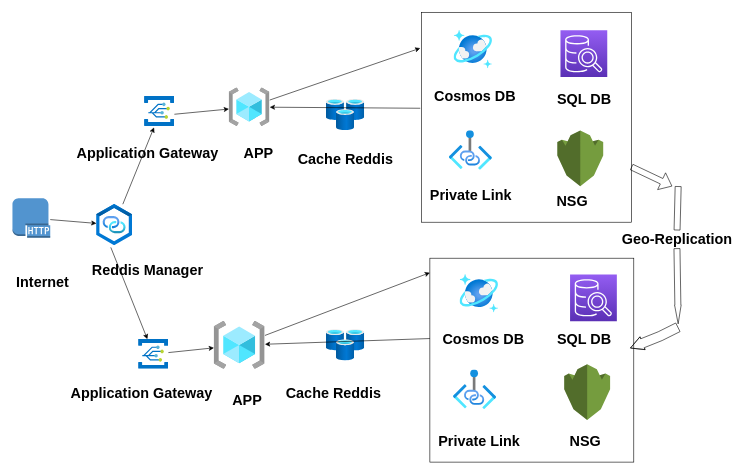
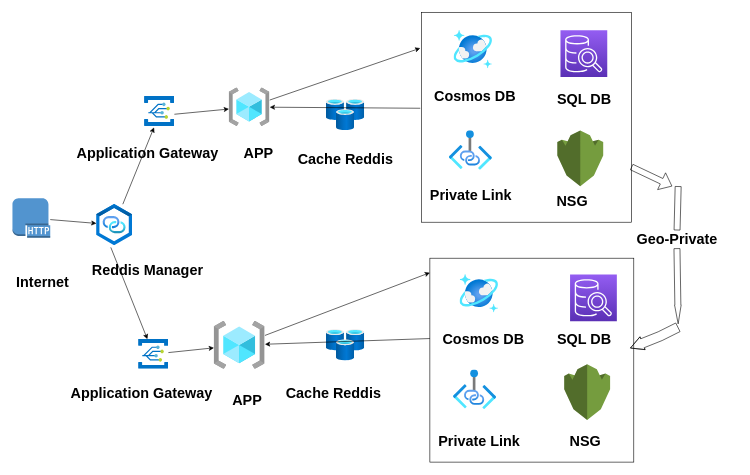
- <mxCell id="47" value="&lt;b&gt;Geo-Replication&lt;/b&gt;" style="text;html=1;resizable=0;autosize=1;align=center;verticalAlign=middle;points=[];fillColor=none;strokeColor=none;rounded=0;fontSize=24;" parent="1" vertex="1"><mxGeometry x="1027.75" y="383.5" width="200" height="30" as="geometry" /></mxCell>
+ <mxCell id="47" value="&lt;b&gt;Geo-Private&lt;/b&gt;" style="text;html=1;resizable=0;autosize=1;align=center;verticalAlign=middle;points=[];fillColor=none;strokeColor=none;rounded=0;fontSize=24;" parent="1" vertex="1"><mxGeometry x="1027.75" y="383.5" width="200" height="30" as="geometry" /></mxCell>
